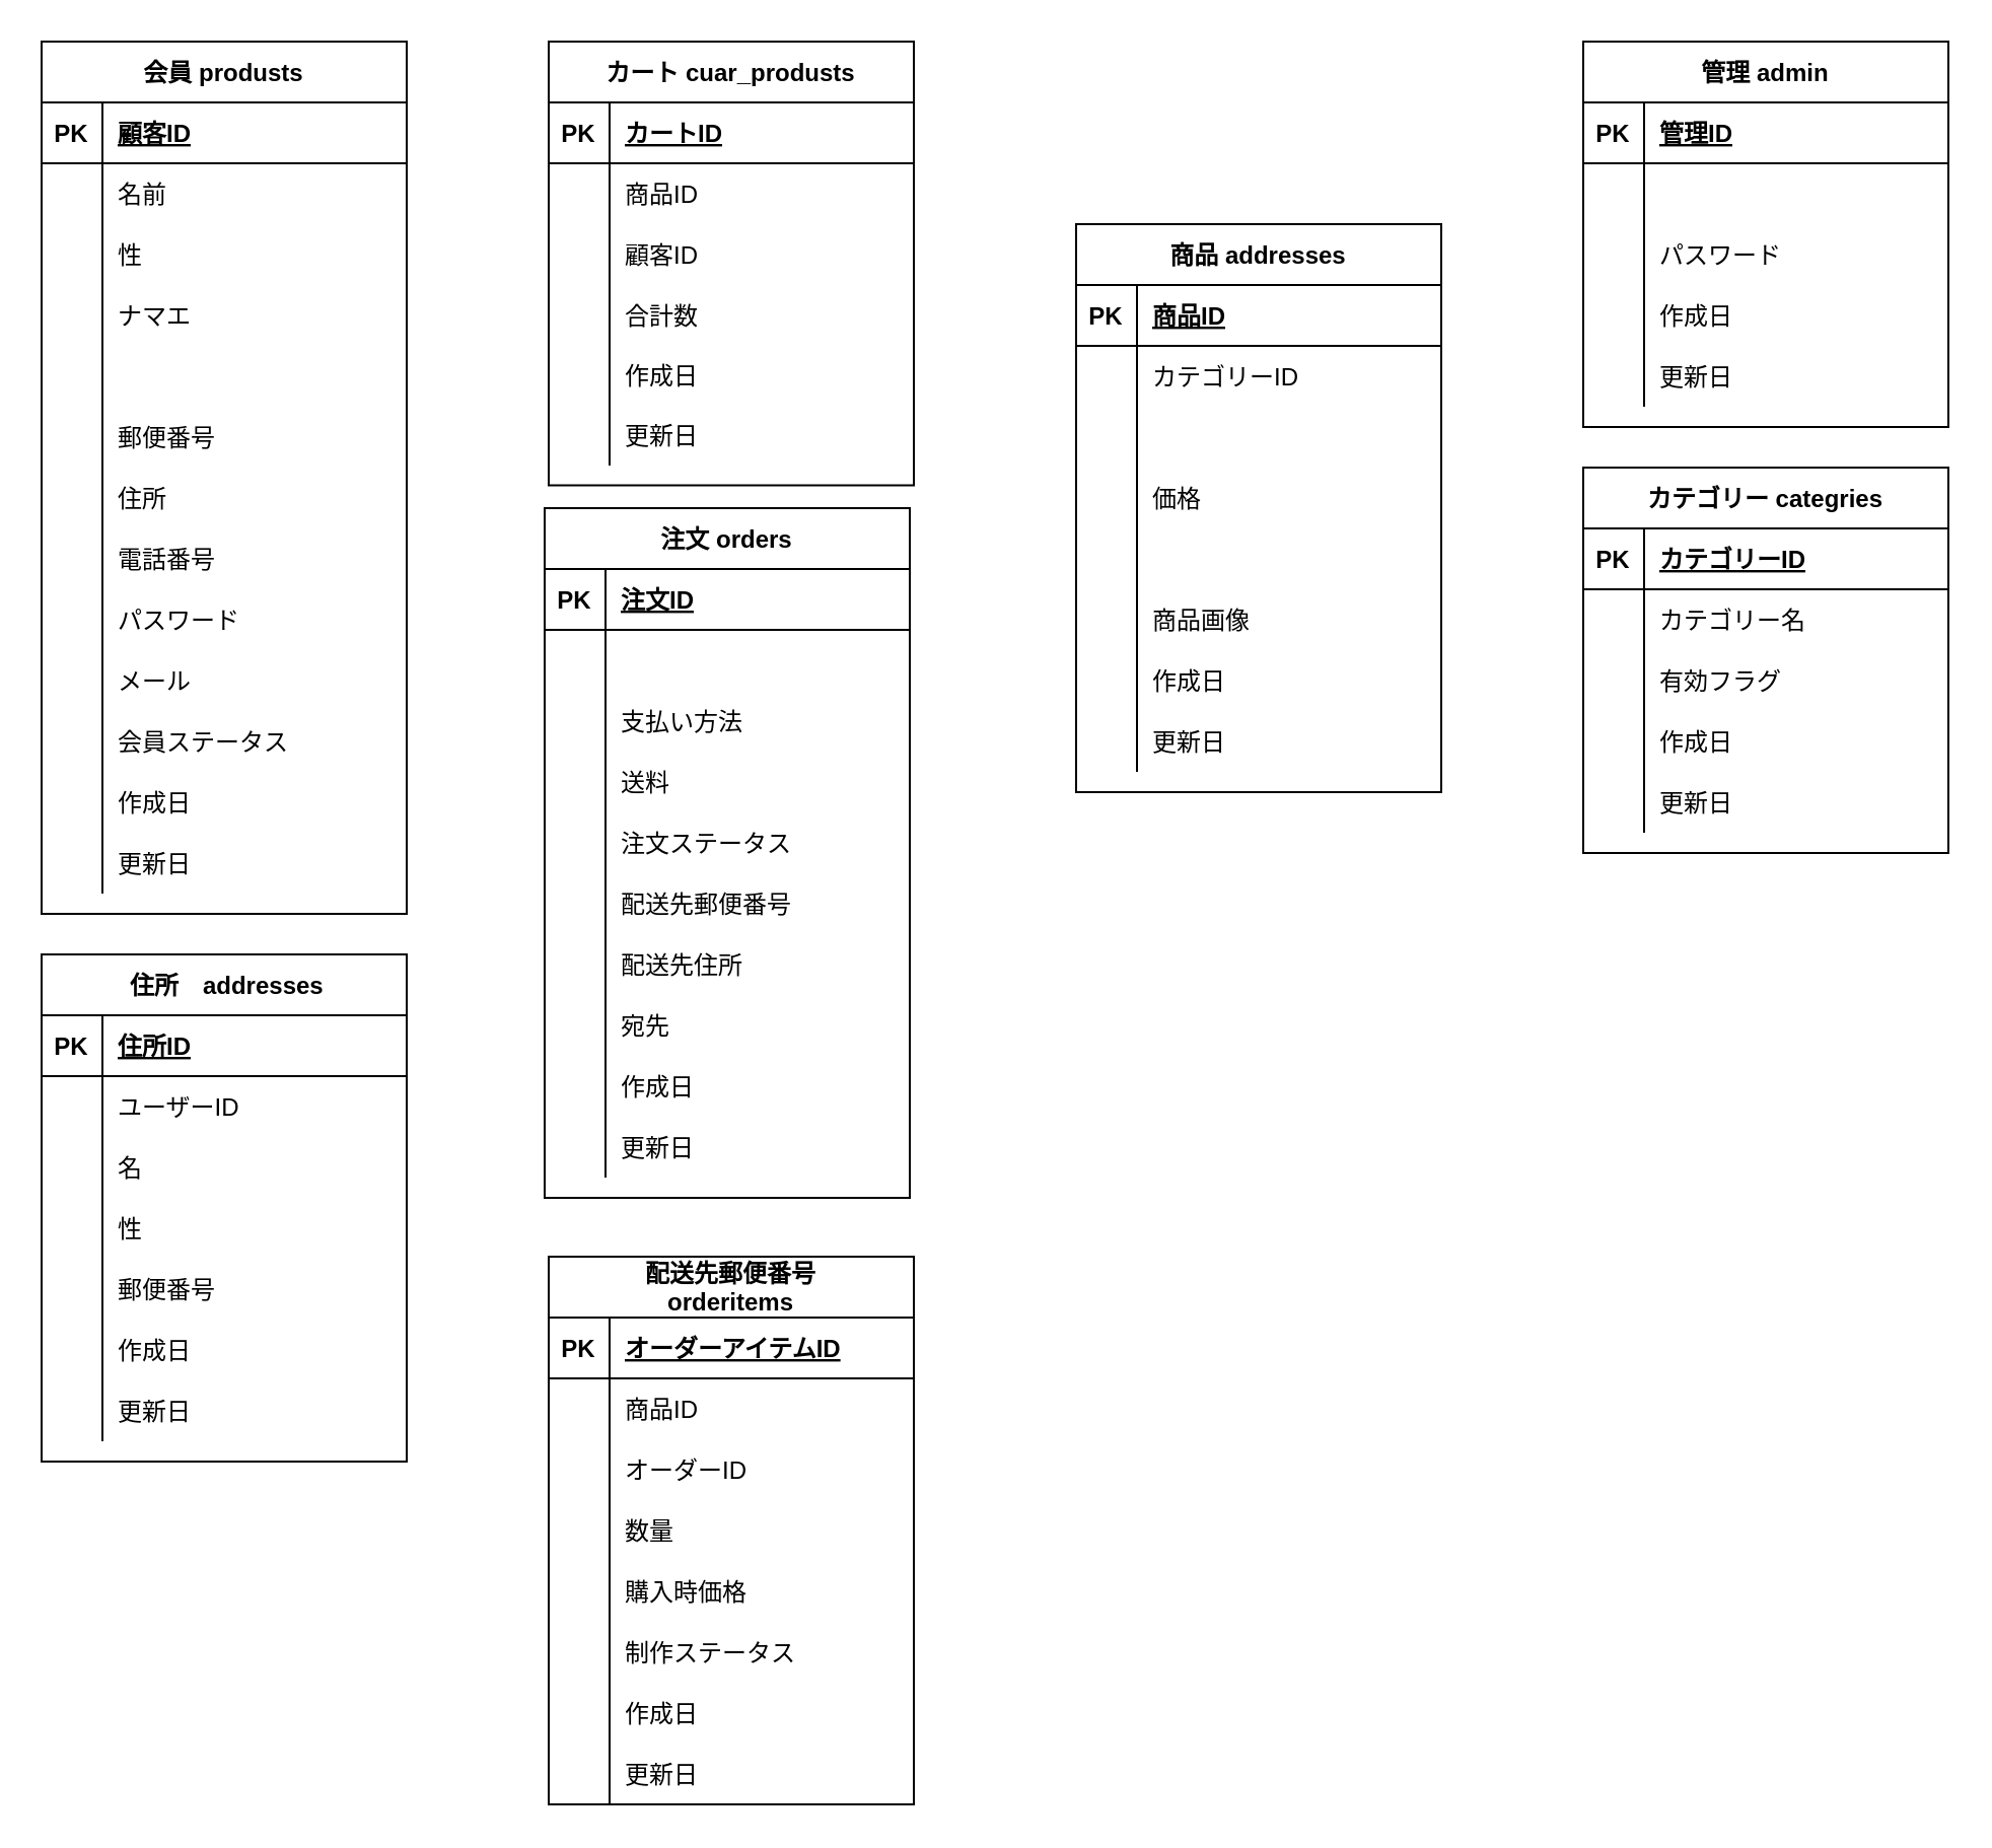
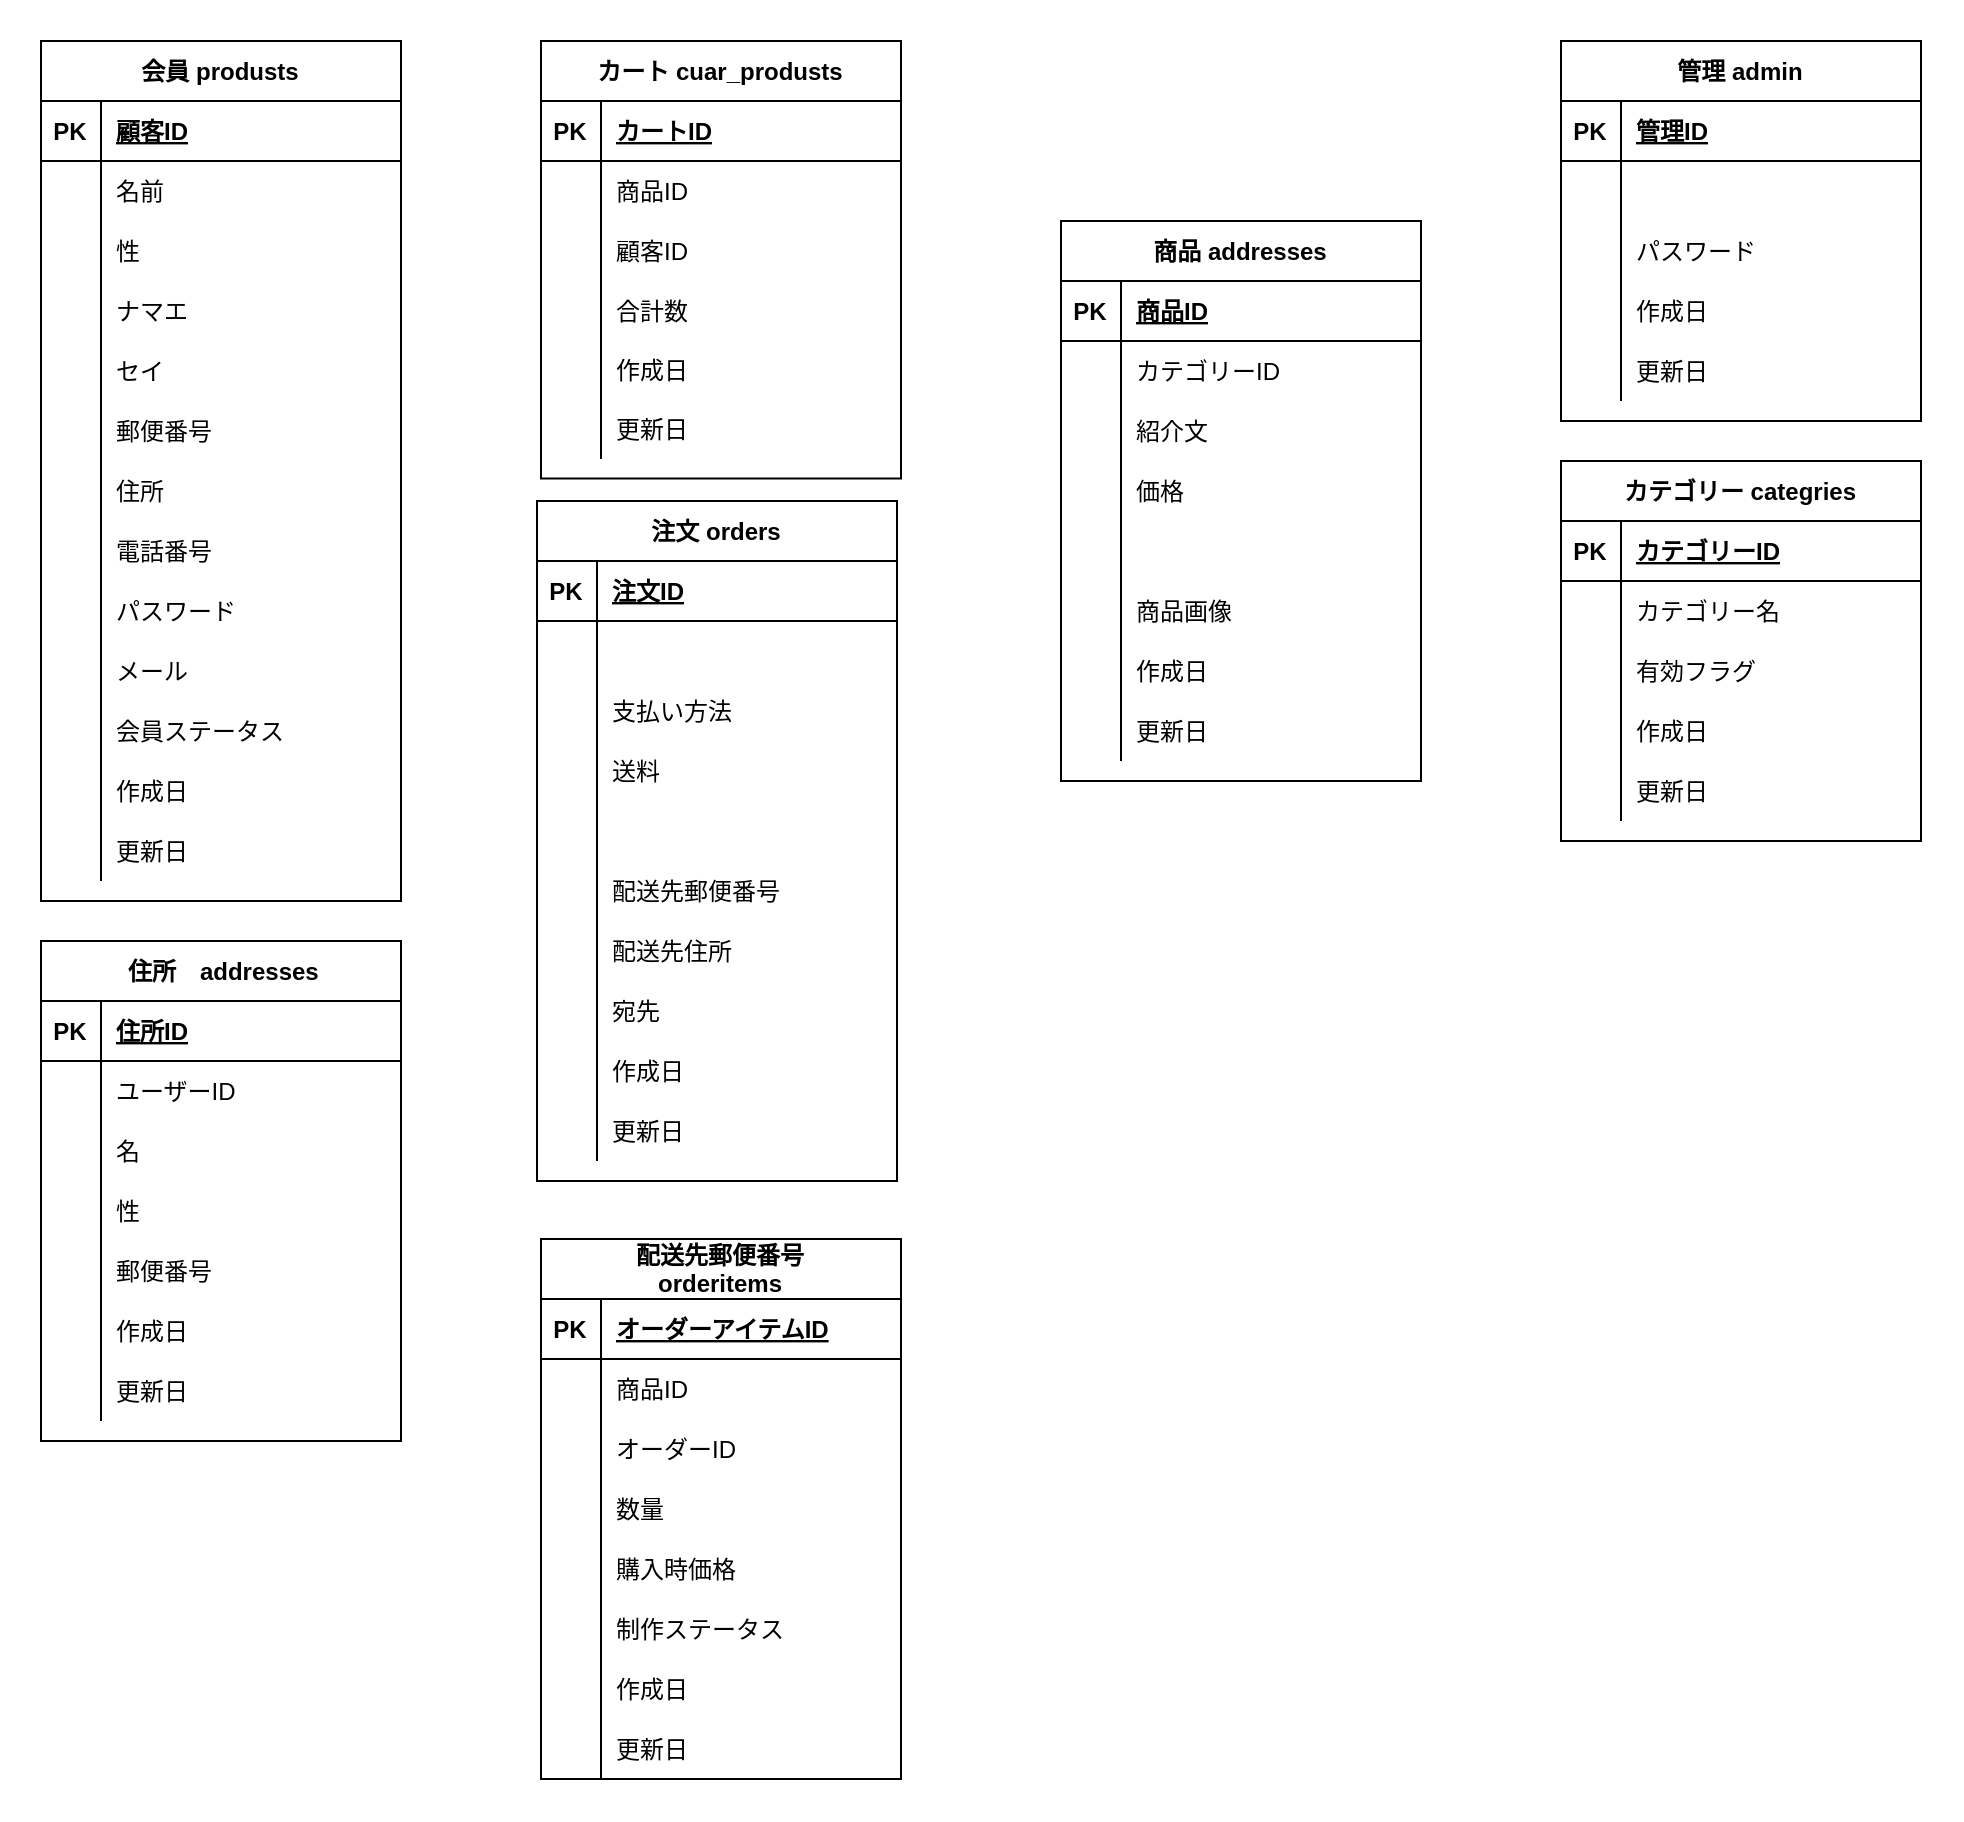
+ <mxCell id="36" value="セイ" style="shape=partialRectangle;connectable=0;fillColor=none;top=0;left=0;bottom=0;right=0;align=left;spacingLeft=6;overflow=hidden;" vertex="1" parent="34"><mxGeometry x="30" width="150" height="30" as="geometry" /></mxCell>
+ <mxCell id="70" value="紹介文" style="shape=partialRectangle;connectable=0;fillColor=none;top=0;left=0;bottom=0;right=0;align=left;spacingLeft=6;overflow=hidden;" vertex="1" parent="68"><mxGeometry x="30" width="150" height="30" as="geometry" /></mxCell>
- <mxCell id="130" value="注文ステータス" style="shape=partialRectangle;connectable=0;fillColor=none;top=0;left=0;bottom=0;right=0;align=left;spacingLeft=6;overflow=hidden;" vertex="1" parent="128"><mxGeometry x="30" width="150" height="30" as="geometry" /></mxCell>
